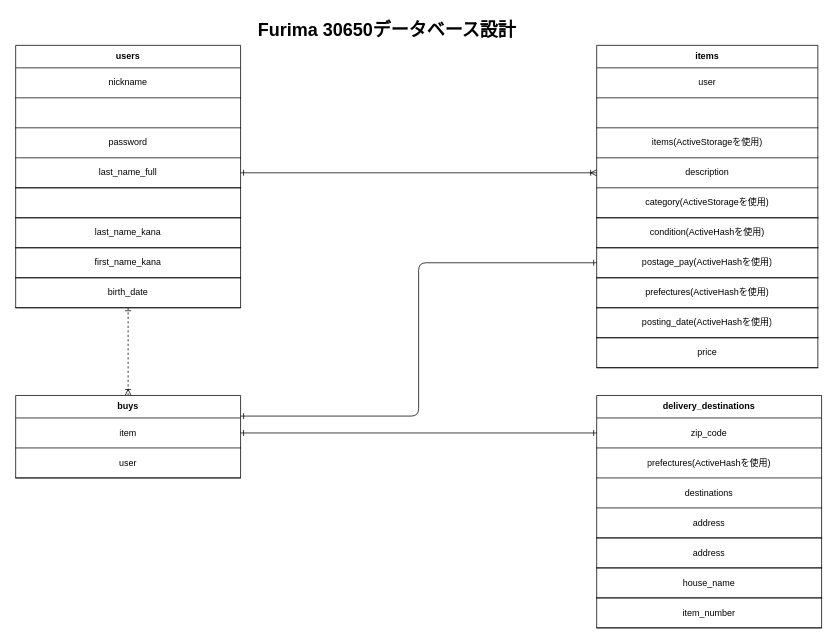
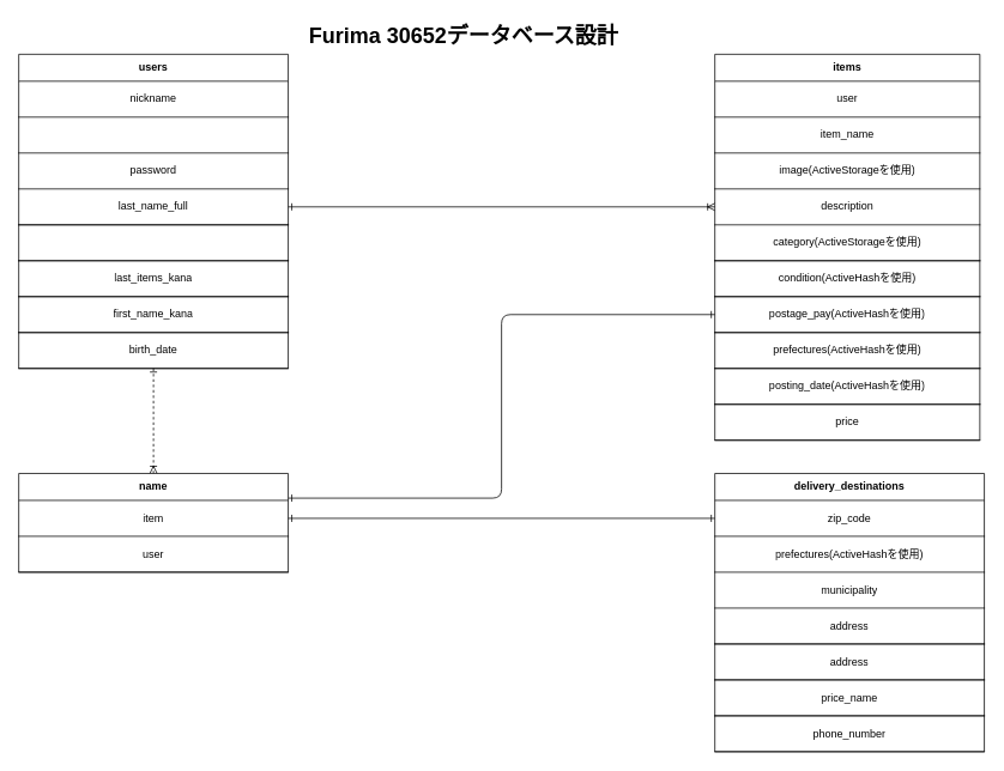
- <mxCell id="2" value="Furima 30650データベース設計" style="text;strokeColor=none;fillColor=none;html=1;fontSize=24;fontStyle=1;verticalAlign=middle;align=center;" vertex="1" parent="1"><mxGeometry x="465" y="20" width="100" height="40" as="geometry" /></mxCell>
+ <mxCell id="2" value="Furima 30652データベース設計" style="text;strokeColor=none;fillColor=none;html=1;fontSize=24;fontStyle=1;verticalAlign=middle;align=center;" vertex="1" parent="1"><mxGeometry x="465" y="20" width="100" height="40" as="geometry" /></mxCell>
+ <mxCell id="31" value="item_name" style="shape=partialRectangle;html=1;whiteSpace=wrap;connectable=0;fillColor=none;top=0;left=0;bottom=0;right=0;overflow=hidden;" vertex="1" parent="30"><mxGeometry width="295" height="40" as="geometry" /></mxCell>
- <mxCell id="33" value="items(ActiveStorageを使用)" style="shape=partialRectangle;html=1;whiteSpace=wrap;connectable=0;fillColor=none;top=0;left=0;bottom=0;right=0;overflow=hidden;" vertex="1" parent="32"><mxGeometry width="295" height="40" as="geometry" /></mxCell>
+ <mxCell id="33" value="image(ActiveStorageを使用)" style="shape=partialRectangle;html=1;whiteSpace=wrap;connectable=0;fillColor=none;top=0;left=0;bottom=0;right=0;overflow=hidden;" vertex="1" parent="32"><mxGeometry width="295" height="40" as="geometry" /></mxCell>
- <mxCell id="58" value="last_name_kana" style="shape=partialRectangle;html=1;whiteSpace=wrap;connectable=0;fillColor=none;top=0;left=0;bottom=0;right=0;overflow=hidden;" vertex="1" parent="57"><mxGeometry width="300" height="40" as="geometry" /></mxCell>
+ <mxCell id="58" value="last_items_kana" style="shape=partialRectangle;html=1;whiteSpace=wrap;connectable=0;fillColor=none;top=0;left=0;bottom=0;right=0;overflow=hidden;" vertex="1" parent="57"><mxGeometry width="300" height="40" as="geometry" /></mxCell>
- <mxCell id="22" value="buys" style="shape=table;html=1;whiteSpace=wrap;startSize=30;container=1;collapsible=0;childLayout=tableLayout;fixedRows=1;rowLines=0;fontStyle=1;align=center;columnLines=1;horizontal=1;" vertex="1" parent="1"><mxGeometry x="20" y="527" width="300" height="110" as="geometry" /></mxCell>
+ <mxCell id="22" value="name" style="shape=table;html=1;whiteSpace=wrap;startSize=30;container=1;collapsible=0;childLayout=tableLayout;fixedRows=1;rowLines=0;fontStyle=1;align=center;columnLines=1;horizontal=1;" vertex="1" parent="1"><mxGeometry x="20" y="527" width="300" height="110" as="geometry" /></mxCell>
- <mxCell id="13" value="destinations" style="shape=partialRectangle;html=1;whiteSpace=wrap;connectable=0;fillColor=none;top=0;left=0;bottom=0;right=0;overflow=hidden;" vertex="1" parent="12"><mxGeometry width="300" height="40" as="geometry" /></mxCell>
+ <mxCell id="13" value="municipality" style="shape=partialRectangle;html=1;whiteSpace=wrap;connectable=0;fillColor=none;top=0;left=0;bottom=0;right=0;overflow=hidden;" vertex="1" parent="12"><mxGeometry width="300" height="40" as="geometry" /></mxCell>
- <mxCell id="19" value="house_name" style="shape=partialRectangle;html=1;whiteSpace=wrap;connectable=0;fillColor=none;top=0;left=0;bottom=0;right=0;overflow=hidden;" vertex="1" parent="18"><mxGeometry width="300" height="40" as="geometry" /></mxCell>
+ <mxCell id="19" value="price_name" style="shape=partialRectangle;html=1;whiteSpace=wrap;connectable=0;fillColor=none;top=0;left=0;bottom=0;right=0;overflow=hidden;" vertex="1" parent="18"><mxGeometry width="300" height="40" as="geometry" /></mxCell>
- <mxCell id="21" value="item_number" style="shape=partialRectangle;html=1;whiteSpace=wrap;connectable=0;fillColor=none;top=0;left=0;bottom=0;right=0;overflow=hidden;" vertex="1" parent="20"><mxGeometry width="300" height="40" as="geometry" /></mxCell>
+ <mxCell id="21" value="phone_number" style="shape=partialRectangle;html=1;whiteSpace=wrap;connectable=0;fillColor=none;top=0;left=0;bottom=0;right=0;overflow=hidden;" vertex="1" parent="20"><mxGeometry width="300" height="40" as="geometry" /></mxCell>
